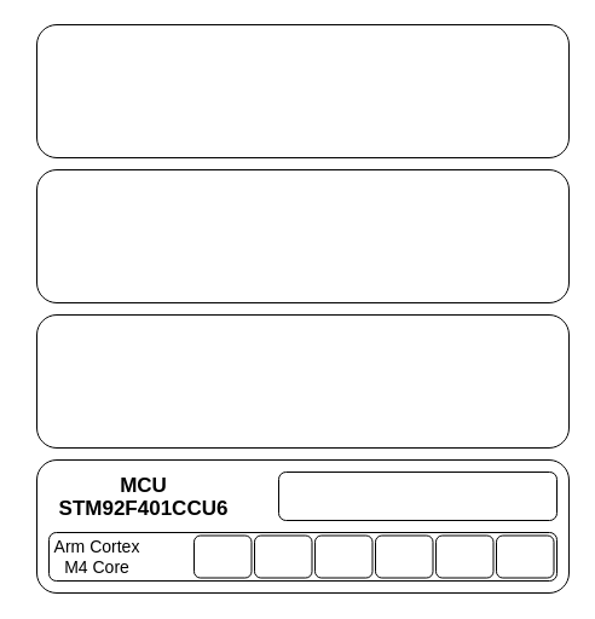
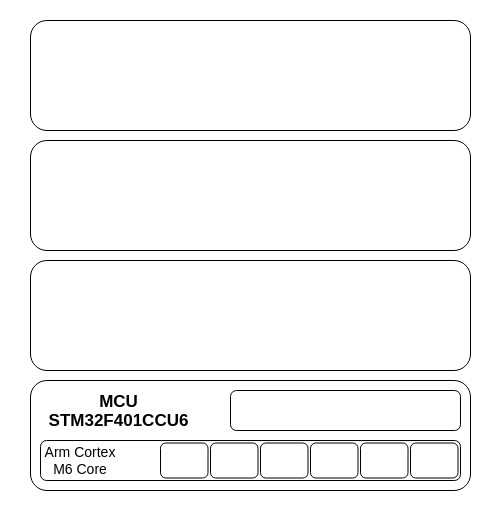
- <mxCell id="6" value="&lt;p style=&quot;line-height: 75%; font-size: 22px;&quot;&gt;&lt;b style=&quot;font-size: 17px;&quot;&gt;MCU&lt;br&gt;STM92F401CCU6&lt;/b&gt;&lt;/p&gt;" style="text;html=1;strokeColor=none;fillColor=none;align=center;verticalAlign=middle;whiteSpace=wrap;rounded=0;" parent="1" vertex="1"><mxGeometry x="20" y="380" width="197" height="60" as="geometry" /></mxCell>
+ <mxCell id="6" value="&lt;p style=&quot;line-height: 75%; font-size: 22px;&quot;&gt;&lt;b style=&quot;font-size: 17px;&quot;&gt;MCU&lt;br&gt;STM32F401CCU6&lt;/b&gt;&lt;/p&gt;" style="text;html=1;strokeColor=none;fillColor=none;align=center;verticalAlign=middle;whiteSpace=wrap;rounded=0;" parent="1" vertex="1"><mxGeometry x="20" y="380" width="197" height="60" as="geometry" /></mxCell>
- <mxCell id="9" value="Arm Cortex&lt;br&gt;M4 Core" style="text;html=1;strokeColor=none;fillColor=none;align=center;verticalAlign=middle;whiteSpace=wrap;rounded=0;fontSize=14;" parent="1" vertex="1"><mxGeometry x="30" y="442.5" width="100" height="35" as="geometry" /></mxCell>
+ <mxCell id="9" value="Arm Cortex&lt;br&gt;M6 Core" style="text;html=1;strokeColor=none;fillColor=none;align=center;verticalAlign=middle;whiteSpace=wrap;rounded=0;fontSize=14;" parent="1" vertex="1"><mxGeometry x="30" y="442.5" width="100" height="35" as="geometry" /></mxCell>
